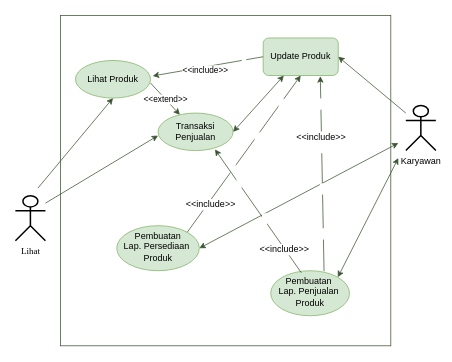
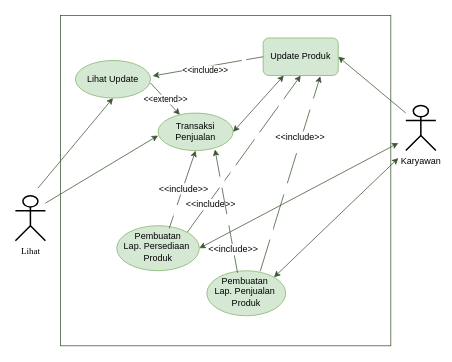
- <mxCell id="6" value="Lihat Produk" style="ellipse;whiteSpace=wrap;html=1;fillColor=#d5e8d4;strokeColor=#82b366;" parent="1" vertex="1"><mxGeometry x="100" y="80" width="100" height="50" as="geometry" /></mxCell>
+ <mxCell id="6" value="Lihat Update" style="ellipse;whiteSpace=wrap;html=1;fillColor=#d5e8d4;strokeColor=#82b366;" parent="1" vertex="1"><mxGeometry x="100" y="80" width="100" height="50" as="geometry" /></mxCell>
+ <mxCell id="26" value="" style="endArrow=classic;html=1;rounded=0;fontFamily=Helvetica;fontSize=12;fontColor=default;entryX=0.5;entryY=1;entryDx=0;entryDy=0;exitX=0.635;exitY=0.062;exitDx=0;exitDy=0;exitPerimeter=0;fillColor=#6d8764;strokeColor=#3A5431;" parent="1" source="21" target="8" edge="1"><mxGeometry relative="1" as="geometry"><mxPoint x="180" y="290" as="sourcePoint" /><mxPoint x="290" y="210" as="targetPoint" /></mxGeometry></mxCell>
+ <mxCell id="27" value="" style="edgeLabel;html=1;align=center;verticalAlign=middle;resizable=0;points=[];strokeColor=default;fontFamily=Helvetica;fontSize=12;fontColor=default;fillColor=default;" parent="26" vertex="1" connectable="0"><mxGeometry x="0.084" y="-5" relative="1" as="geometry"><mxPoint as="offset" /></mxGeometry></mxCell>
+ <mxCell id="28" value="" style="edgeLabel;html=1;align=center;verticalAlign=middle;resizable=0;points=[];strokeColor=default;fontFamily=Helvetica;fontSize=12;fontColor=default;fillColor=default;" parent="26" vertex="1" connectable="0"><mxGeometry x="-0.003" y="-3" relative="1" as="geometry"><mxPoint as="offset" /></mxGeometry></mxCell>
+ <mxCell id="29" value="" style="edgeLabel;html=1;align=center;verticalAlign=middle;resizable=0;points=[];strokeColor=default;fontFamily=Helvetica;fontSize=12;fontColor=default;fillColor=default;" parent="26" vertex="1" connectable="0"><mxGeometry x="0.051" y="-6" relative="1" as="geometry"><mxPoint x="-1" as="offset" /></mxGeometry></mxCell>
+ <mxCell id="30" value="" style="edgeLabel;html=1;align=center;verticalAlign=middle;resizable=0;points=[];strokeColor=default;fontFamily=Helvetica;fontSize=12;fontColor=default;fillColor=default;" parent="26" vertex="1" connectable="0"><mxGeometry x="-0.048" y="2" relative="1" as="geometry"><mxPoint as="offset" /></mxGeometry></mxCell>
+ <mxCell id="31" value="&amp;lt;&amp;lt;include&amp;gt;&amp;gt;" style="edgeLabel;html=1;align=center;verticalAlign=middle;resizable=0;points=[];strokeColor=default;fontFamily=Helvetica;fontSize=12;fontColor=default;fillColor=default;" parent="26" vertex="1" connectable="0"><mxGeometry x="0.035" relative="1" as="geometry"><mxPoint y="1" as="offset" /></mxGeometry></mxCell>
+ <mxCell id="32" value="&amp;nbsp;&amp;nbsp;" style="edgeLabel;html=1;align=center;verticalAlign=middle;resizable=0;points=[];strokeColor=default;fontFamily=Helvetica;fontSize=12;fontColor=default;fillColor=default;" parent="26" vertex="1" connectable="0"><mxGeometry x="-0.529" relative="1" as="geometry"><mxPoint as="offset" /></mxGeometry></mxCell>
- <mxCell id="20" value="&lt;div&gt;&lt;span style=&quot;background-color: initial;&quot;&gt;Pembuatan&amp;nbsp;&lt;/span&gt;&lt;/div&gt;&lt;div&gt;&lt;span style=&quot;background-color: initial;&quot;&gt;Lap. Penjualan&amp;nbsp;&lt;/span&gt;&lt;/div&gt;&lt;div&gt;&lt;span style=&quot;background-color: initial;&quot;&gt;Produk&lt;/span&gt;&lt;br&gt;&lt;/div&gt;" style="ellipse;whiteSpace=wrap;html=1;strokeColor=#82b366;align=center;verticalAlign=top;fontFamily=Helvetica;fontSize=12;fillColor=#d5e8d4;" parent="1" vertex="1"><mxGeometry x="360" y="360" width="105" height="60" as="geometry" /></mxCell>
+ <mxCell id="20" value="&lt;div&gt;&lt;span style=&quot;background-color: initial;&quot;&gt;Pembuatan&amp;nbsp;&lt;/span&gt;&lt;/div&gt;&lt;div&gt;&lt;span style=&quot;background-color: initial;&quot;&gt;Lap. Penjualan&amp;nbsp;&lt;/span&gt;&lt;/div&gt;&lt;div&gt;&lt;span style=&quot;background-color: initial;&quot;&gt;Produk&lt;/span&gt;&lt;br&gt;&lt;/div&gt;" style="ellipse;whiteSpace=wrap;html=1;strokeColor=#82b366;align=center;verticalAlign=top;fontFamily=Helvetica;fontSize=12;fillColor=#d5e8d4;" parent="1" vertex="1"><mxGeometry x="275" y="360" width="105" height="60" as="geometry" /></mxCell>
